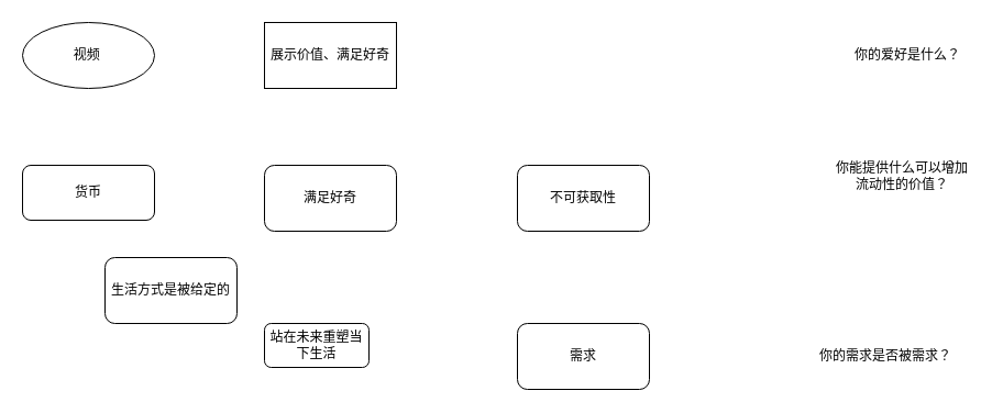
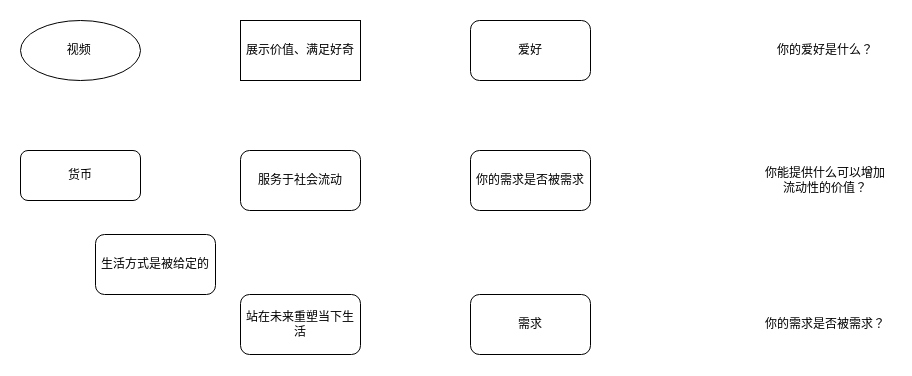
+ <mxCell id="4" value="爱好" style="rounded=1;whiteSpace=wrap;html=1;" vertex="1" parent="1"><mxGeometry x="470" y="20" width="120" height="60" as="geometry" /></mxCell>
- <mxCell id="9" value="你能提供什么可以增加流动性的价值？" style="text;html=1;strokeColor=none;fillColor=none;align=center;verticalAlign=middle;whiteSpace=wrap;rounded=0;" vertex="1" parent="1"><mxGeometry x="755" y="145" width="130" height="30" as="geometry" /></mxCell>
+ <mxCell id="9" value="你能提供什么可以增加流动性的价值？" style="text;html=1;strokeColor=none;fillColor=none;align=center;verticalAlign=middle;whiteSpace=wrap;rounded=0;" vertex="1" parent="1"><mxGeometry x="760" y="165" width="130" height="30" as="geometry" /></mxCell>
- <mxCell id="7" value="满足好奇" style="rounded=1;whiteSpace=wrap;html=1;" vertex="1" parent="1"><mxGeometry x="240" y="150" width="120" height="60" as="geometry" /></mxCell>
+ <mxCell id="7" value="服务于社会流动" style="rounded=1;whiteSpace=wrap;html=1;" vertex="1" parent="1"><mxGeometry x="240" y="150" width="120" height="60" as="geometry" /></mxCell>
- <mxCell id="8" value="不可获取性" style="rounded=1;whiteSpace=wrap;html=1;" vertex="1" parent="1"><mxGeometry x="470" y="150" width="120" height="60" as="geometry" /></mxCell>
+ <mxCell id="8" value="你的需求是否被需求" style="rounded=1;whiteSpace=wrap;html=1;" vertex="1" parent="1"><mxGeometry x="470" y="150" width="120" height="60" as="geometry" /></mxCell>
- <mxCell id="11" value="站在未来重塑当下生活" style="rounded=1;whiteSpace=wrap;html=1;" vertex="1" parent="1"><mxGeometry x="240" y="294" width="95" height="40" as="geometry" /></mxCell>
+ <mxCell id="11" value="站在未来重塑当下生活" style="rounded=1;whiteSpace=wrap;html=1;" vertex="1" parent="1"><mxGeometry x="240" y="294" width="120" height="60" as="geometry" /></mxCell>
- <mxCell id="13" value="你的需求是否被需求？" style="text;html=1;strokeColor=none;fillColor=none;align=center;verticalAlign=middle;whiteSpace=wrap;rounded=0;" vertex="1" parent="1"><mxGeometry x="740" y="309" width="130" height="30" as="geometry" /></mxCell>
+ <mxCell id="13" value="你的需求是否被需求？" style="text;html=1;strokeColor=none;fillColor=none;align=center;verticalAlign=middle;whiteSpace=wrap;rounded=0;" vertex="1" parent="1"><mxGeometry x="760" y="309" width="130" height="30" as="geometry" /></mxCell>
